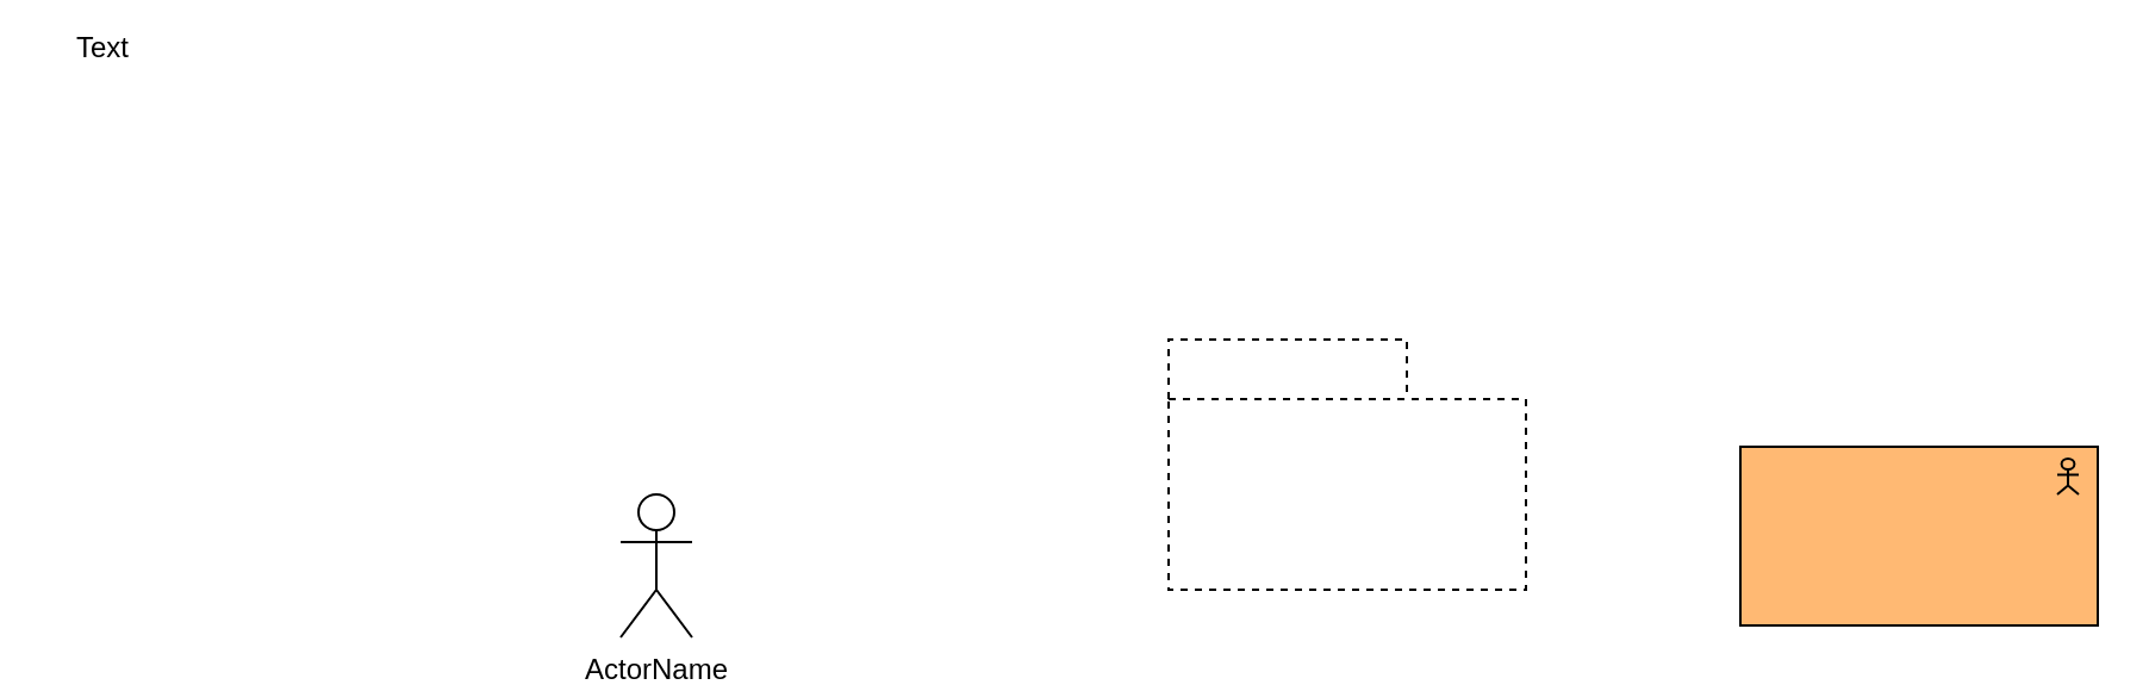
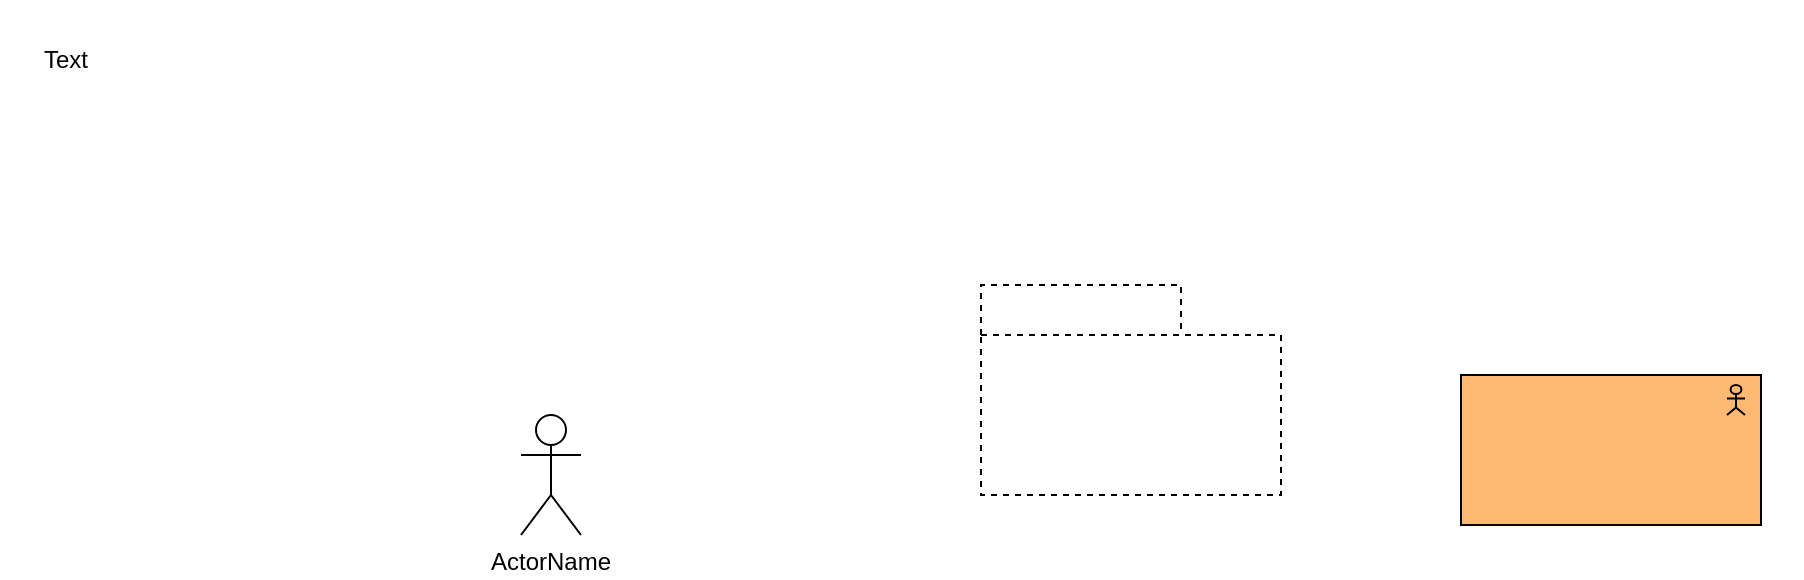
- <mxCell id="2" value="Text" style="text;html=1;resizable=0;points=[];autosize=1;align=left;verticalAlign=top;spacingTop=-4;" vertex="1" parent="1"><mxGeometry x="30" y="10" width="40" height="20" as="geometry" /></mxCell>
+ <mxCell id="2" value="Text" style="text;html=1;resizable=0;points=[];autosize=1;align=left;verticalAlign=top;spacingTop=-4;" vertex="1" parent="1"><mxGeometry x="20" y="20" width="40" height="20" as="geometry" /></mxCell>
